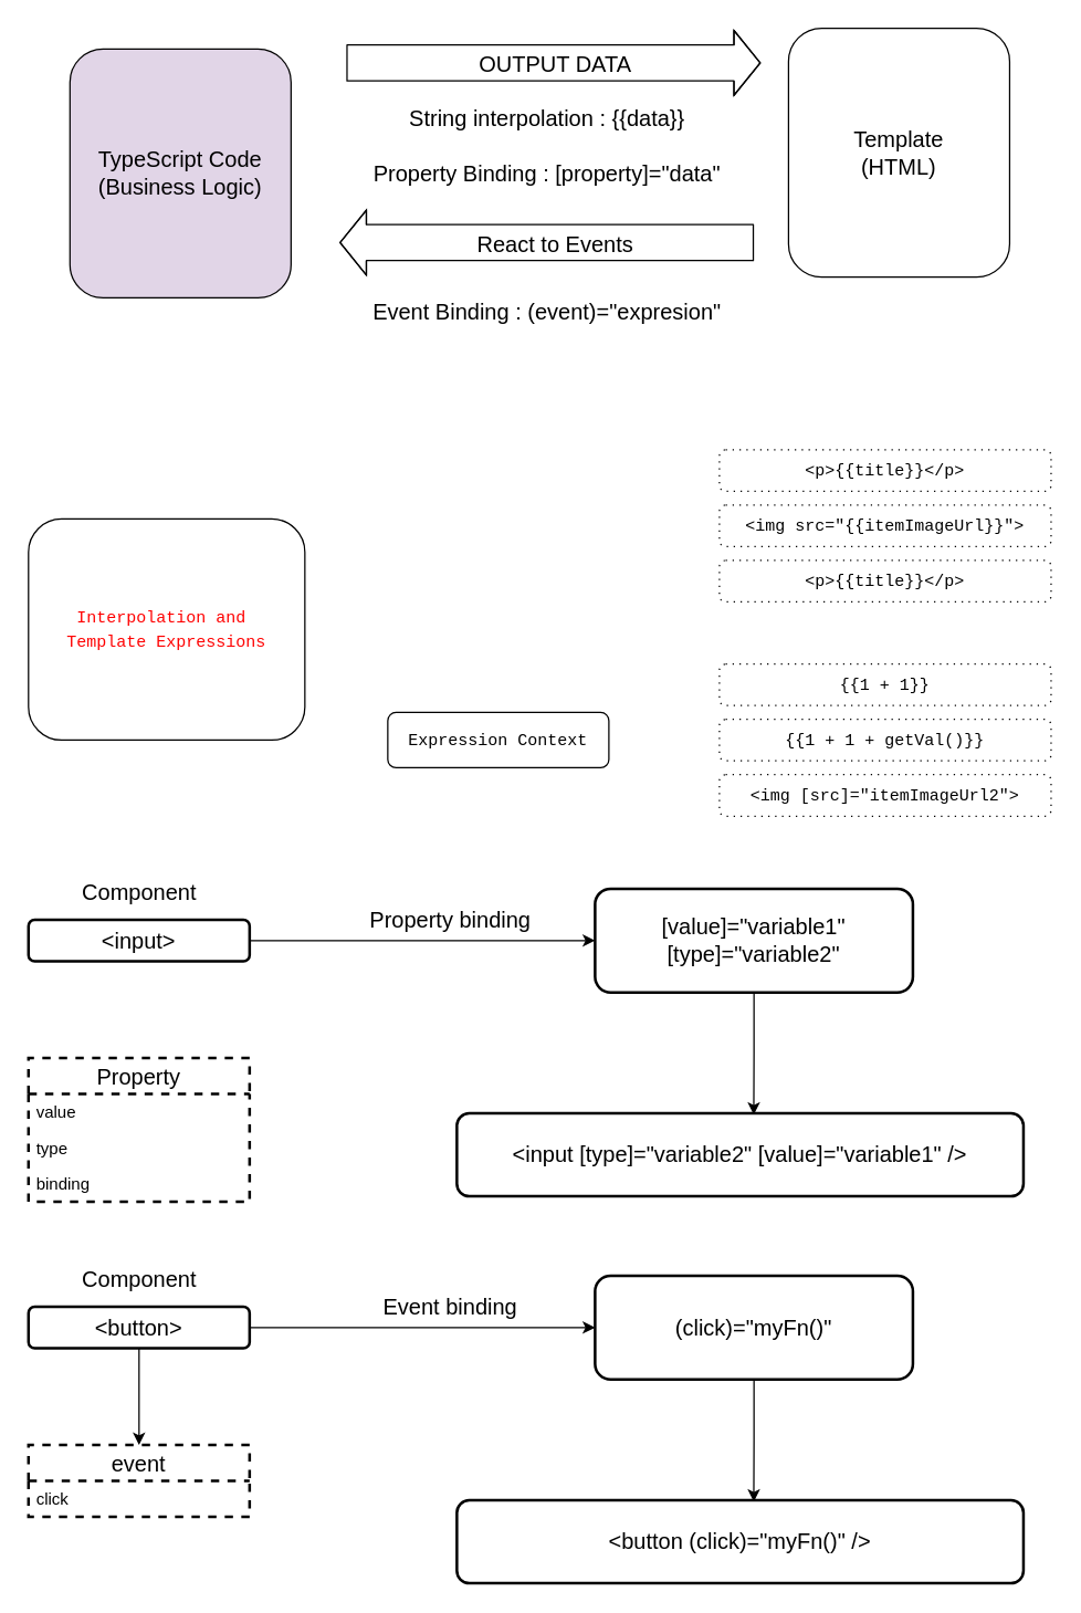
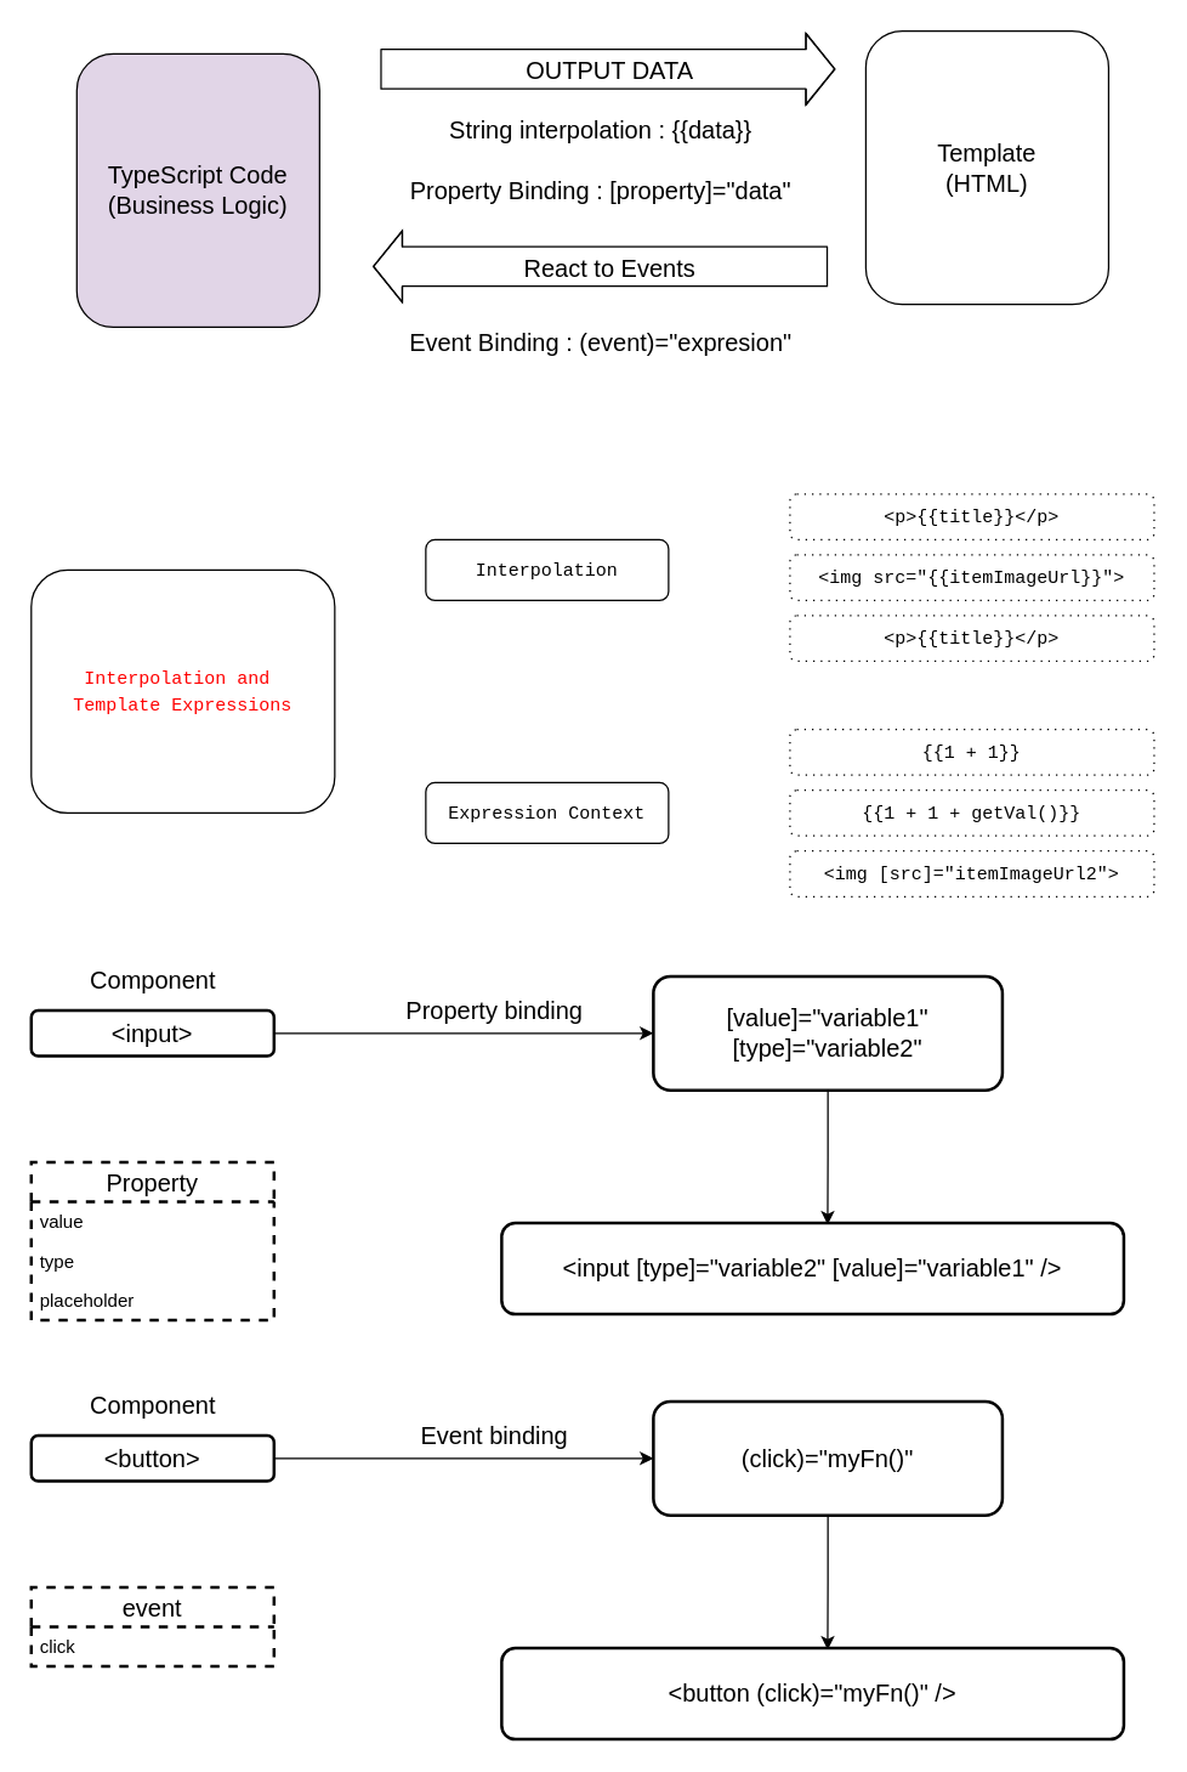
+ <mxCell id="14" value="&lt;div style=&quot;font-family: &amp;#34;fira code&amp;#34; , &amp;#34;menlo&amp;#34; , &amp;#34;monaco&amp;#34; , &amp;#34;courier new&amp;#34; , monospace , &amp;#34;consolas&amp;#34; , &amp;#34;courier new&amp;#34; , monospace ; line-height: 18px&quot;&gt;&lt;span style=&quot;background-color: rgb(255 , 255 , 255)&quot;&gt;Interpolation&lt;/span&gt;&lt;/div&gt;" style="rounded=1;whiteSpace=wrap;html=1;" parent="1" vertex="1"><mxGeometry x="280" y="355" width="160" height="40" as="geometry" /></mxCell>
- <mxCell id="5" value="binding" style="text;strokeColor=none;fillColor=none;align=left;verticalAlign=top;spacingLeft=4;spacingRight=4;overflow=hidden;rotatable=0;points=[[0,0.5],[1,0.5]];portConstraint=eastwest;" parent="2" vertex="1"><mxGeometry y="78" width="160" height="26" as="geometry" /></mxCell>
+ <mxCell id="5" value="placeholder" style="text;strokeColor=none;fillColor=none;align=left;verticalAlign=top;spacingLeft=4;spacingRight=4;overflow=hidden;rotatable=0;points=[[0,0.5],[1,0.5]];portConstraint=eastwest;" parent="2" vertex="1"><mxGeometry y="78" width="160" height="26" as="geometry" /></mxCell>
- <mxCell id="24" style="edgeStyle=orthogonalEdgeStyle;rounded=0;orthogonalLoop=1;jettySize=auto;html=1;exitX=0.5;exitY=1;exitDx=0;exitDy=0;entryX=0.5;entryY=0;entryDx=0;entryDy=0;fontSize=16;" parent="1" source="26" target="22" edge="1"><mxGeometry relative="1" as="geometry" /></mxCell>
